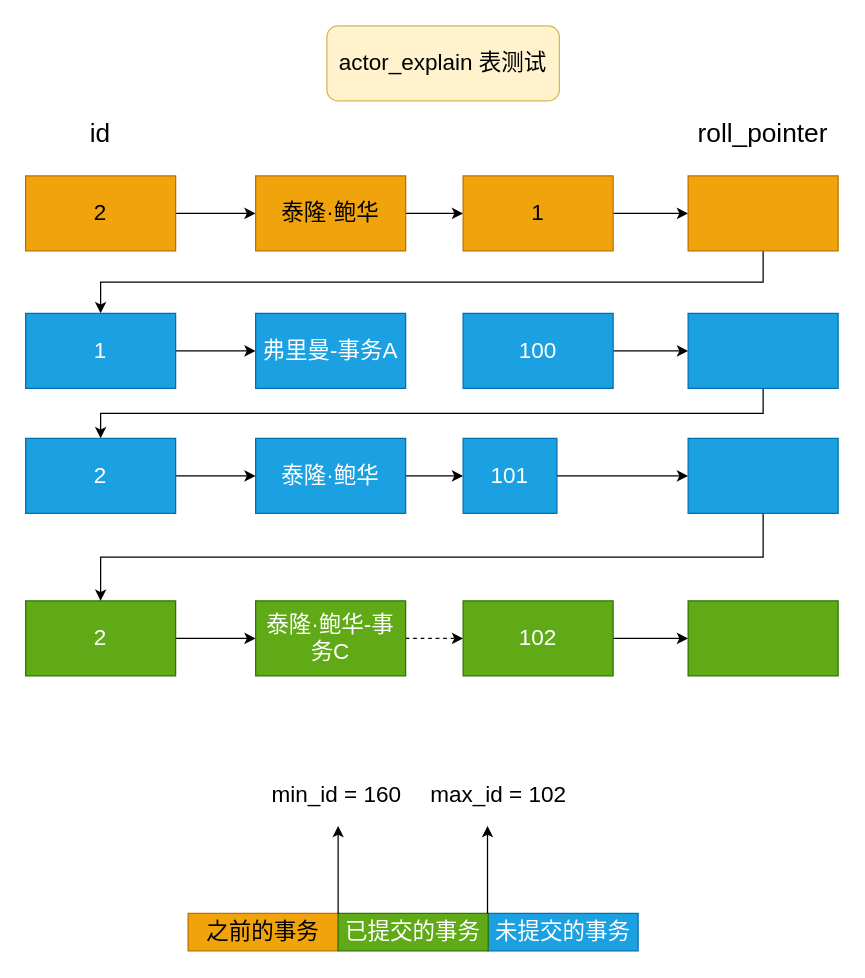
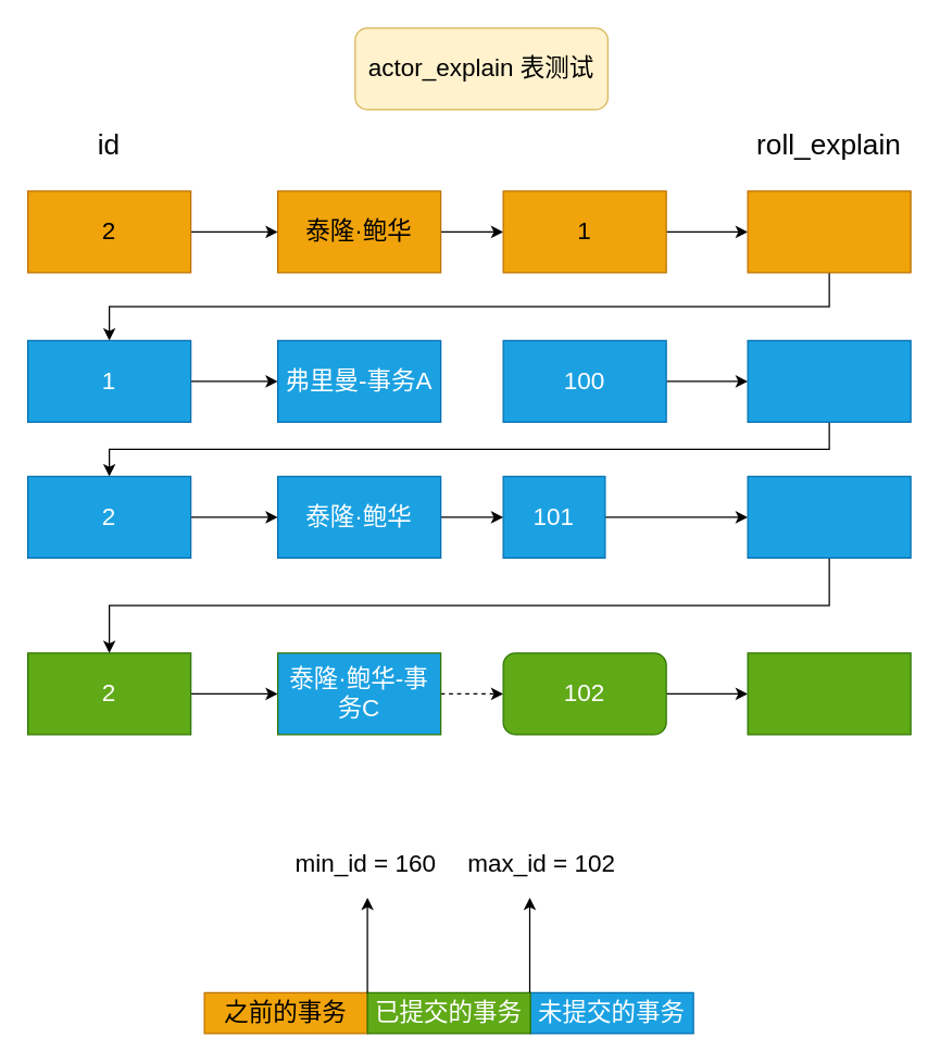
- <mxCell id="4" value="&lt;font style=&quot;font-size: 21px;&quot;&gt;roll_pointer&lt;/font&gt;" style="text;html=1;strokeColor=none;fillColor=none;align=center;verticalAlign=middle;whiteSpace=wrap;rounded=0;strokeWidth=1;" vertex="1" parent="1"><mxGeometry x="550" y="90" width="120" height="30" as="geometry" /></mxCell>
+ <mxCell id="4" value="&lt;font style=&quot;font-size: 21px;&quot;&gt;roll_explain&lt;/font&gt;" style="text;html=1;strokeColor=none;fillColor=none;align=center;verticalAlign=middle;whiteSpace=wrap;rounded=0;strokeWidth=1;" vertex="1" parent="1"><mxGeometry x="550" y="90" width="120" height="30" as="geometry" /></mxCell>
- <mxCell id="16" value="泰隆·鲍华-事务C" style="rounded=0;whiteSpace=wrap;html=1;strokeWidth=1;fontSize=18;fillColor=#60a917;strokeColor=#2D7600;fontColor=#ffffff;" vertex="1" parent="1"><mxGeometry x="204" y="480" width="120" height="60" as="geometry" /></mxCell>
+ <mxCell id="16" value="泰隆·鲍华-事务C" style="rounded=0;whiteSpace=wrap;html=1;strokeWidth=1;fontSize=18;fillColor=#1ba1e2;strokeColor=#2D7600;fontColor=#ffffff;" vertex="1" parent="1"><mxGeometry x="204" y="480" width="120" height="60" as="geometry" /></mxCell>
- <mxCell id="18" value="102" style="rounded=0;whiteSpace=wrap;html=1;strokeWidth=1;fontSize=18;fillColor=#60a917;strokeColor=#2D7600;fontColor=#ffffff;" vertex="1" parent="1"><mxGeometry x="370" y="480" width="120" height="60" as="geometry" /></mxCell>
+ <mxCell id="18" value="102" style="whiteSpace=wrap;html=1;strokeWidth=1;fontSize=18;fillColor=#60a917;strokeColor=#2D7600;fontColor=#ffffff;rounded=1;" vertex="1" parent="1"><mxGeometry x="370" y="480" width="120" height="60" as="geometry" /></mxCell>
